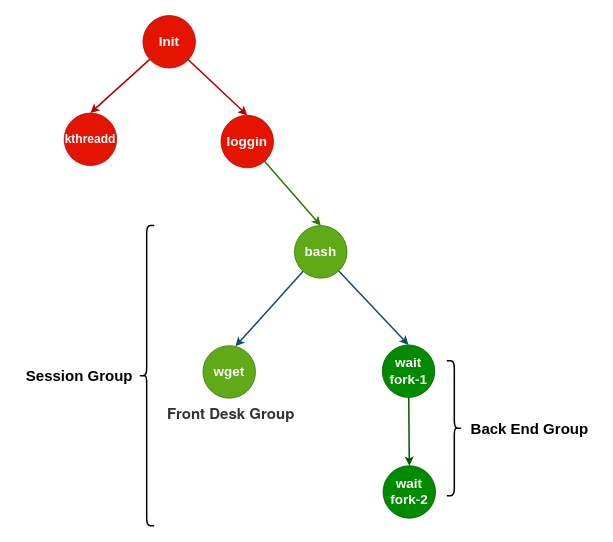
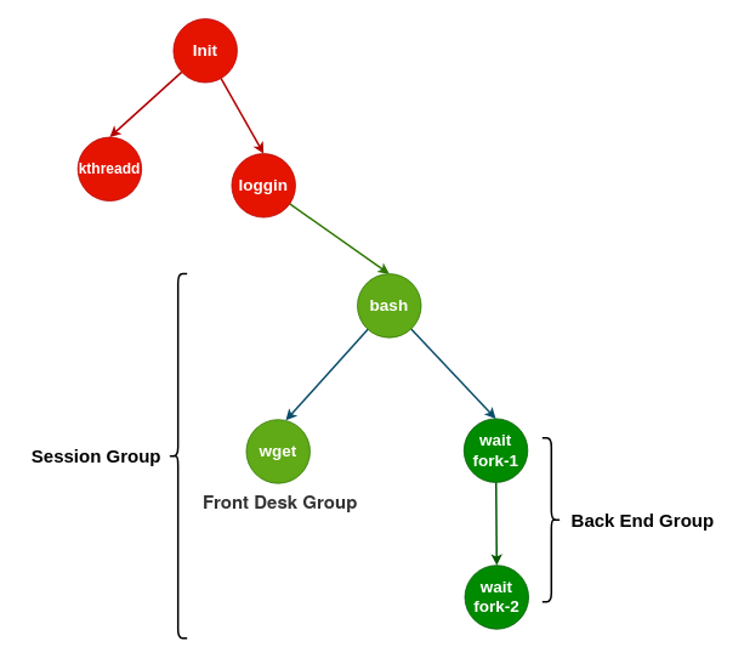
- <mxCell id="7" value="&lt;font style=&quot;font-size: 18px;&quot;&gt;&lt;b&gt;loggin&lt;br&gt;&lt;/b&gt;&lt;/font&gt;" style="ellipse;whiteSpace=wrap;html=1;aspect=fixed;fillColor=#e51400;strokeColor=#B20000;fontColor=#ffffff;" vertex="1" parent="1"><mxGeometry x="294" y="153" width="70" height="70" as="geometry" /></mxCell>
+ <mxCell id="7" value="&lt;font style=&quot;font-size: 18px;&quot;&gt;&lt;b&gt;loggin&lt;br&gt;&lt;/b&gt;&lt;/font&gt;" style="ellipse;whiteSpace=wrap;html=1;aspect=fixed;fillColor=#e51400;strokeColor=#B20000;fontColor=#ffffff;" vertex="1" parent="1"><mxGeometry x="254" y="168" width="70" height="70" as="geometry" /></mxCell>
